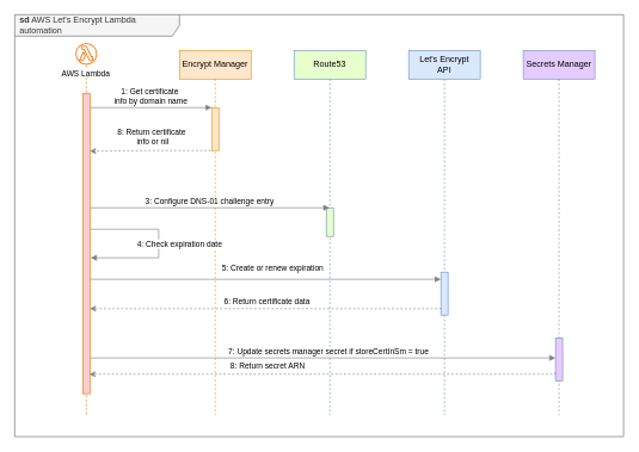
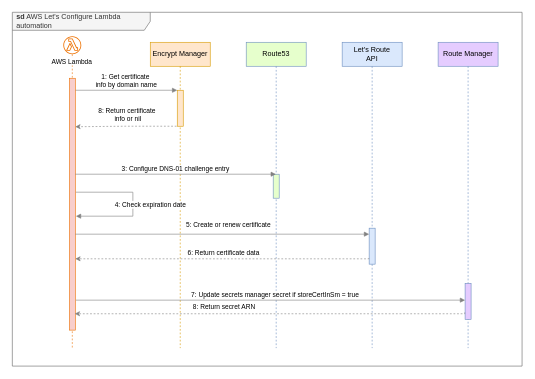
- <mxCell id="2" value="&lt;b&gt;sd&lt;/b&gt; AWS Let's Encrypt Lambda automation" style="shape=umlFrame;whiteSpace=wrap;html=1;width=230;height=30;boundedLbl=1;verticalAlign=middle;align=left;spacingLeft=5;fillColor=#f5f5f5;fontColor=#333333;strokeColor=#666666;" parent="1" vertex="1"><mxGeometry x="20" y="20" width="850" height="590" as="geometry" /></mxCell>
+ <mxCell id="2" value="&lt;b&gt;sd&lt;/b&gt; AWS Let's Configure Lambda automation" style="shape=umlFrame;whiteSpace=wrap;html=1;width=230;height=30;boundedLbl=1;verticalAlign=middle;align=left;spacingLeft=5;fillColor=#f5f5f5;fontColor=#333333;strokeColor=#666666;" parent="1" vertex="1"><mxGeometry x="20" y="20" width="850" height="590" as="geometry" /></mxCell>
- <mxCell id="12" value="Let's Encrypt&lt;div&gt;API&lt;/div&gt;" style="shape=umlLifeline;perimeter=lifelinePerimeter;whiteSpace=wrap;html=1;container=1;collapsible=0;recursiveResize=0;outlineConnect=0;fillColor=#dae8fc;strokeColor=#6c8ebf;" parent="1" vertex="1"><mxGeometry x="570" y="70" width="100" height="510" as="geometry" /></mxCell>
+ <mxCell id="12" value="Let's Route&lt;div&gt;API&lt;/div&gt;" style="shape=umlLifeline;perimeter=lifelinePerimeter;whiteSpace=wrap;html=1;container=1;collapsible=0;recursiveResize=0;outlineConnect=0;fillColor=#dae8fc;strokeColor=#6c8ebf;" parent="1" vertex="1"><mxGeometry x="570" y="70" width="100" height="510" as="geometry" /></mxCell>
- <mxCell id="14" value="&lt;div&gt;Secrets Manager&lt;/div&gt;" style="shape=umlLifeline;perimeter=lifelinePerimeter;whiteSpace=wrap;html=1;container=1;collapsible=0;recursiveResize=0;outlineConnect=0;fillColor=#E5CCFF;strokeColor=#6c8ebf;" parent="1" vertex="1"><mxGeometry x="730" y="70" width="100" height="510" as="geometry" /></mxCell>
+ <mxCell id="14" value="&lt;div&gt;Route Manager&lt;/div&gt;" style="shape=umlLifeline;perimeter=lifelinePerimeter;whiteSpace=wrap;html=1;container=1;collapsible=0;recursiveResize=0;outlineConnect=0;fillColor=#E5CCFF;strokeColor=#6c8ebf;" parent="1" vertex="1"><mxGeometry x="730" y="70" width="100" height="510" as="geometry" /></mxCell>
- <mxCell id="24" value="&lt;span style=&quot;font-size: 11px; background-color: rgb(255, 255, 255);&quot;&gt;5: Create or renew expiration&lt;/span&gt;" style="text;html=1;align=center;verticalAlign=middle;resizable=0;points=[];autosize=1;strokeColor=none;fillColor=none;" parent="1" vertex="1"><mxGeometry x="300" y="360" width="160" height="30" as="geometry" /></mxCell>
+ <mxCell id="24" value="&lt;span style=&quot;font-size: 11px; background-color: rgb(255, 255, 255);&quot;&gt;5: Create or renew certificate&lt;/span&gt;" style="text;html=1;align=center;verticalAlign=middle;resizable=0;points=[];autosize=1;strokeColor=none;fillColor=none;" parent="1" vertex="1"><mxGeometry x="300" y="360" width="160" height="30" as="geometry" /></mxCell>
